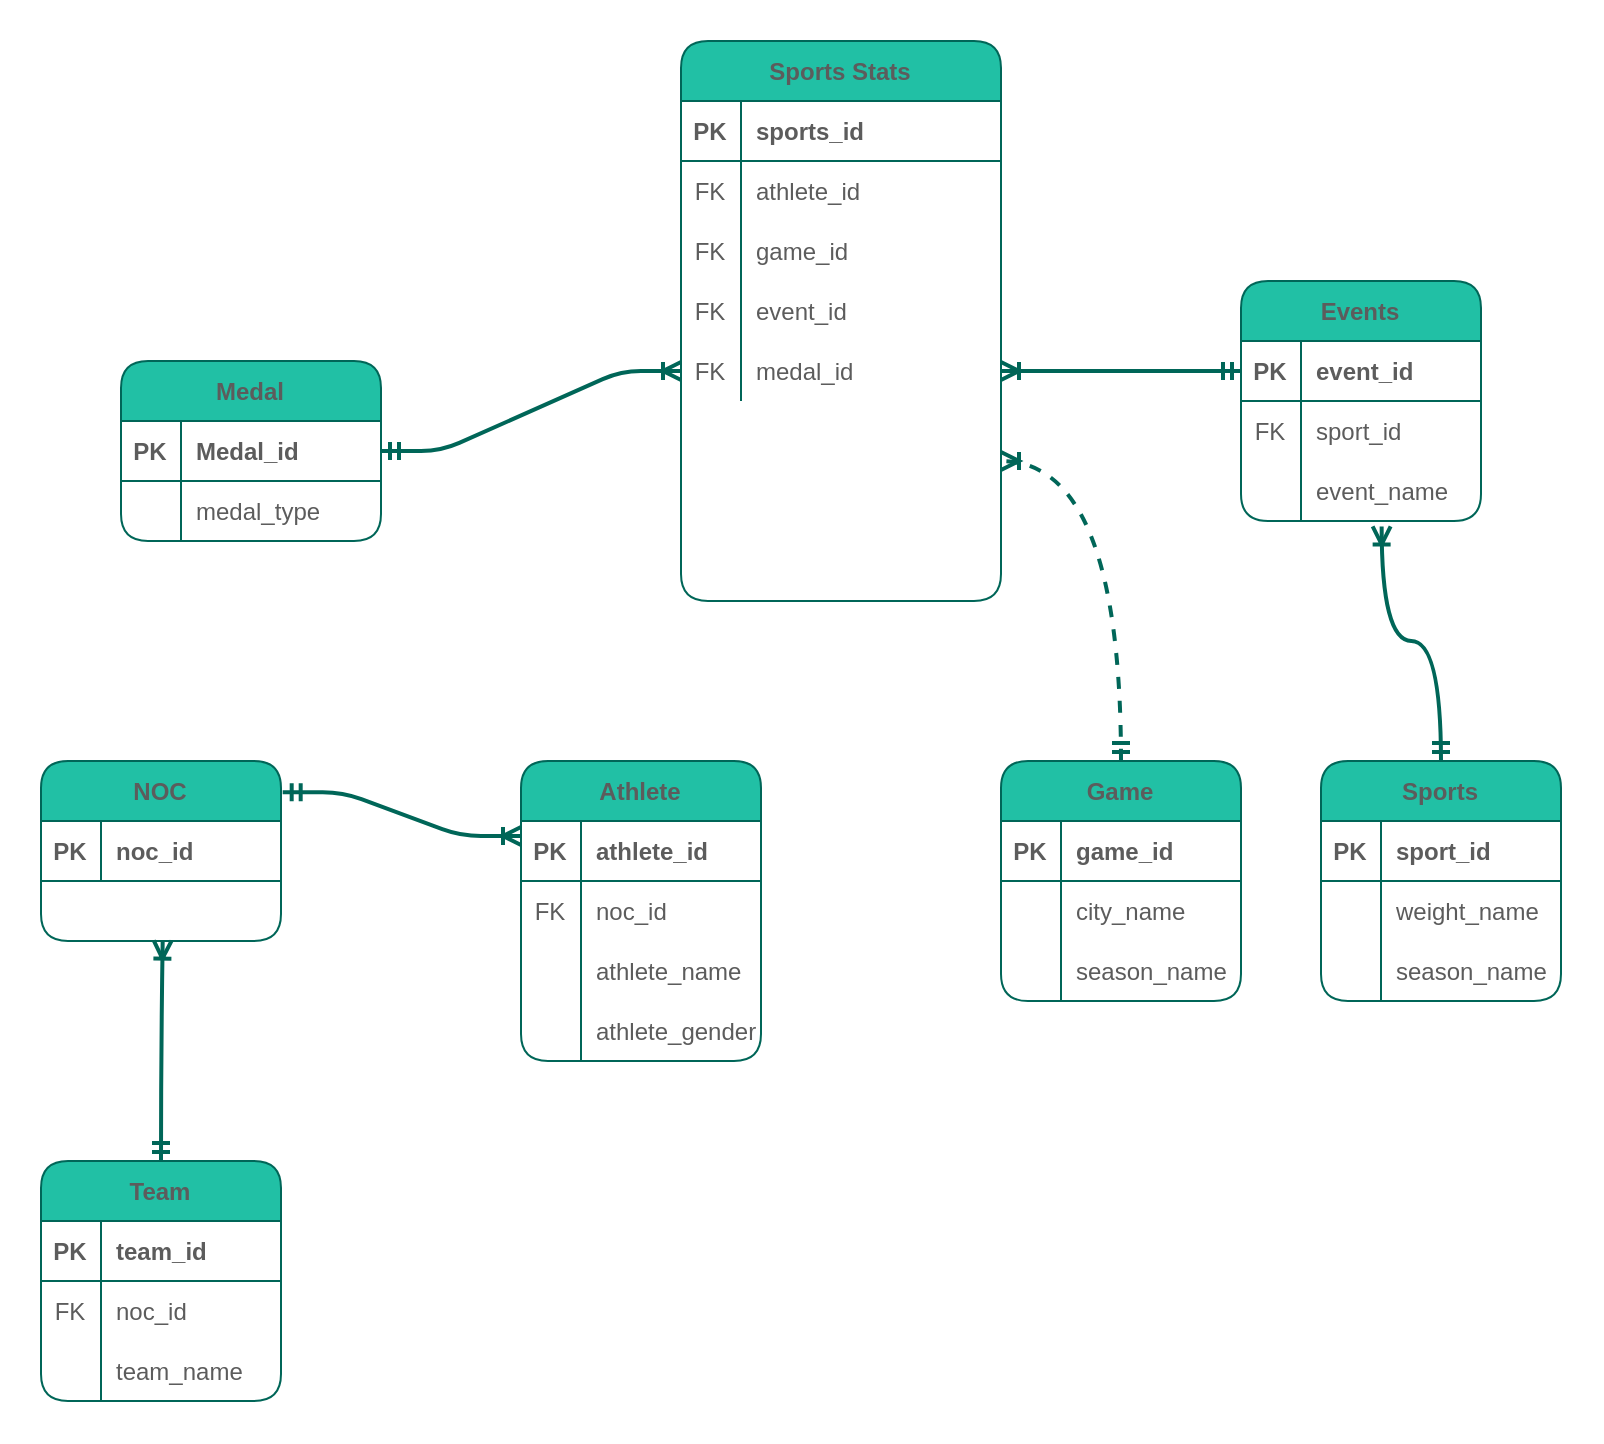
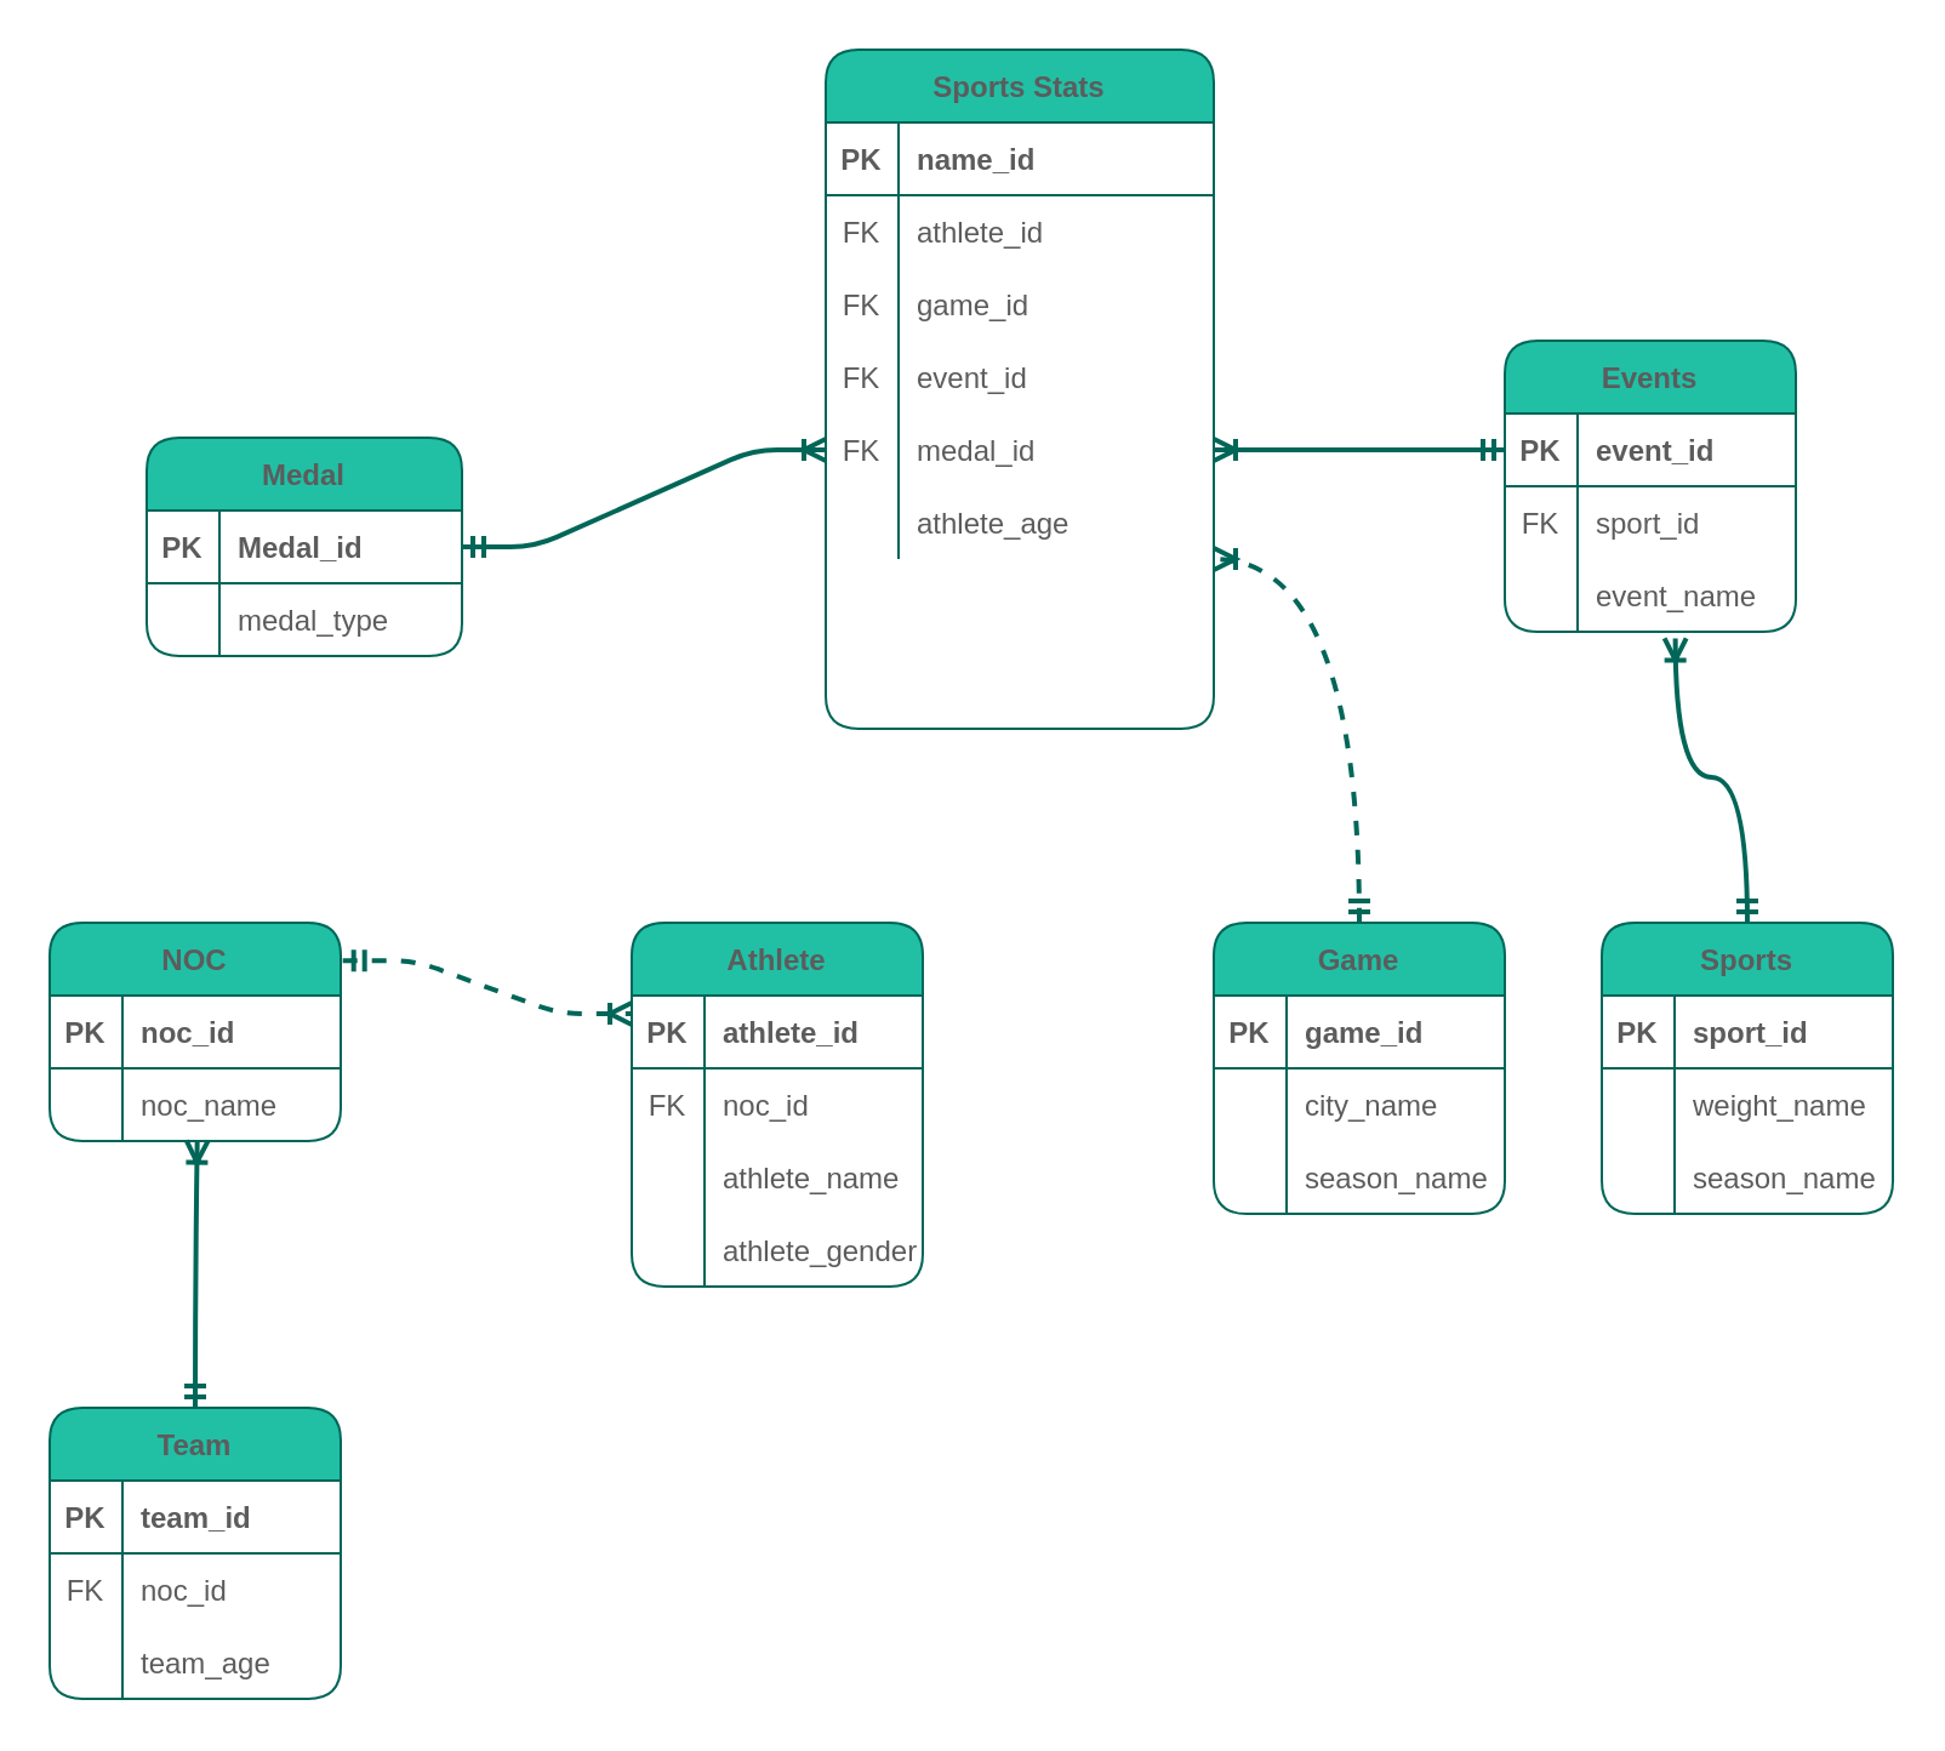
- <mxCell id="72" value="sports_id" style="shape=partialRectangle;connectable=0;fillColor=none;top=0;left=0;bottom=0;right=0;align=left;spacingLeft=6;fontStyle=1;overflow=hidden;strokeColor=#006658;fontColor=#5C5C5C;" vertex="1" parent="70"><mxGeometry x="30" width="130" height="30" as="geometry" /></mxCell>
+ <mxCell id="72" value="name_id" style="shape=partialRectangle;connectable=0;fillColor=none;top=0;left=0;bottom=0;right=0;align=left;spacingLeft=6;fontStyle=1;overflow=hidden;strokeColor=#006658;fontColor=#5C5C5C;" vertex="1" parent="70"><mxGeometry x="30" width="130" height="30" as="geometry" /></mxCell>
+ <mxCell id="87" value="athlete_age" style="shape=partialRectangle;connectable=0;fillColor=none;top=0;left=0;bottom=0;right=0;align=left;spacingLeft=6;overflow=hidden;strokeColor=#006658;fontColor=#5C5C5C;" vertex="1" parent="85"><mxGeometry x="30" width="130" height="30" as="geometry" /></mxCell>
- <mxCell id="97" value="" style="edgeStyle=entityRelationEdgeStyle;fontSize=12;html=1;endArrow=ERoneToMany;startArrow=ERmandOne;strokeWidth=2;exitX=1.007;exitY=0.174;exitDx=0;exitDy=0;exitPerimeter=0;entryX=0;entryY=0.25;entryDx=0;entryDy=0;strokeColor=#006658;fontColor=#5C5C5C;" edge="1" parent="1" source="9" target="26"><mxGeometry width="100" height="100" relative="1" as="geometry"><mxPoint x="120" y="560" as="sourcePoint" /><mxPoint x="220" y="460" as="targetPoint" /></mxGeometry></mxCell>
+ <mxCell id="97" value="" style="edgeStyle=entityRelationEdgeStyle;fontSize=12;html=1;endArrow=ERoneToMany;startArrow=ERmandOne;strokeWidth=2;exitX=1.007;exitY=0.174;exitDx=0;exitDy=0;exitPerimeter=0;entryX=0;entryY=0.25;entryDx=0;entryDy=0;strokeColor=#006658;fontColor=#5C5C5C;dashed=1;" edge="1" parent="1" source="9" target="26"><mxGeometry width="100" height="100" relative="1" as="geometry"><mxPoint x="120" y="560" as="sourcePoint" /><mxPoint x="220" y="460" as="targetPoint" /></mxGeometry></mxCell>
+ <mxCell id="15" value="noc_name" style="shape=partialRectangle;connectable=0;fillColor=none;top=0;left=0;bottom=0;right=0;align=left;spacingLeft=6;overflow=hidden;strokeColor=#006658;fontColor=#5C5C5C;" vertex="1" parent="13"><mxGeometry x="30" width="90" height="30" as="geometry" /></mxCell>
- <mxCell id="25" value="team_name" style="shape=partialRectangle;connectable=0;fillColor=none;top=0;left=0;bottom=0;right=0;align=left;spacingLeft=6;overflow=hidden;strokeColor=#006658;fontColor=#5C5C5C;" vertex="1" parent="23"><mxGeometry x="30" width="90" height="30" as="geometry" /></mxCell>
+ <mxCell id="25" value="team_age" style="shape=partialRectangle;connectable=0;fillColor=none;top=0;left=0;bottom=0;right=0;align=left;spacingLeft=6;overflow=hidden;strokeColor=#006658;fontColor=#5C5C5C;" vertex="1" parent="23"><mxGeometry x="30" width="90" height="30" as="geometry" /></mxCell>
